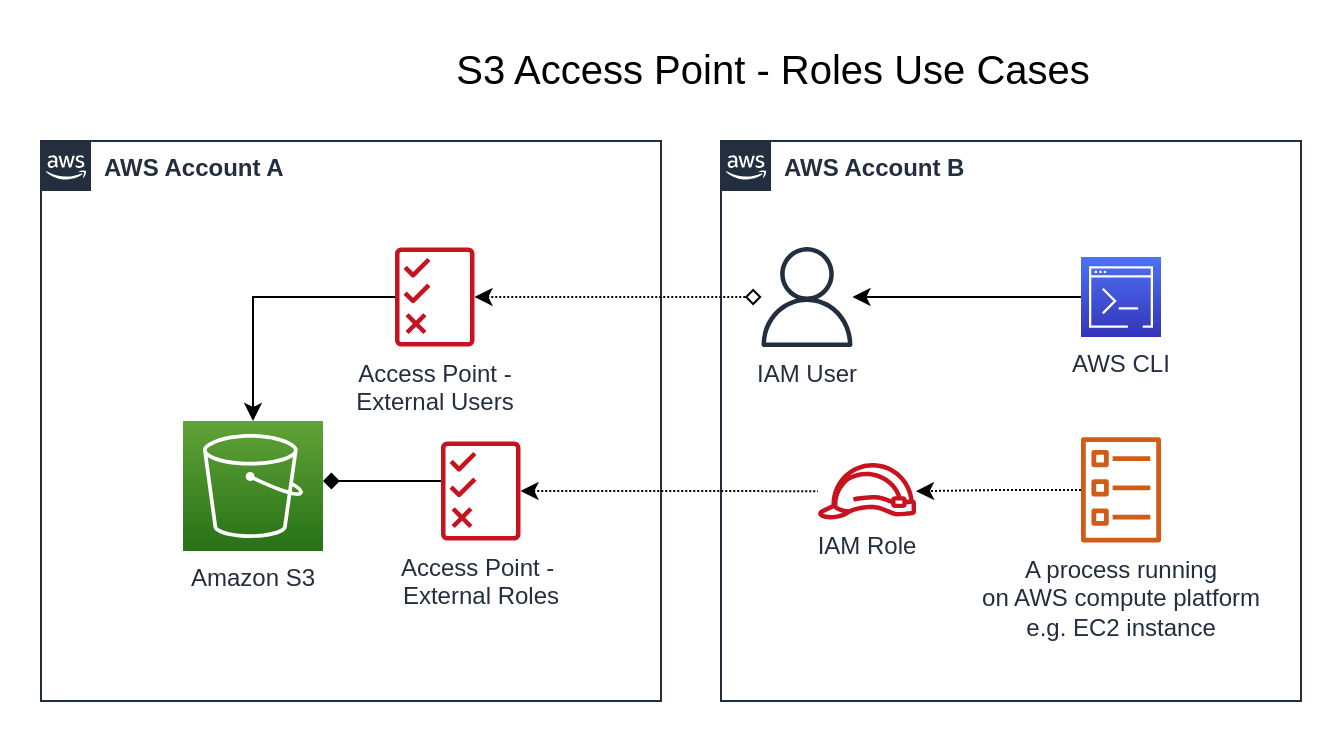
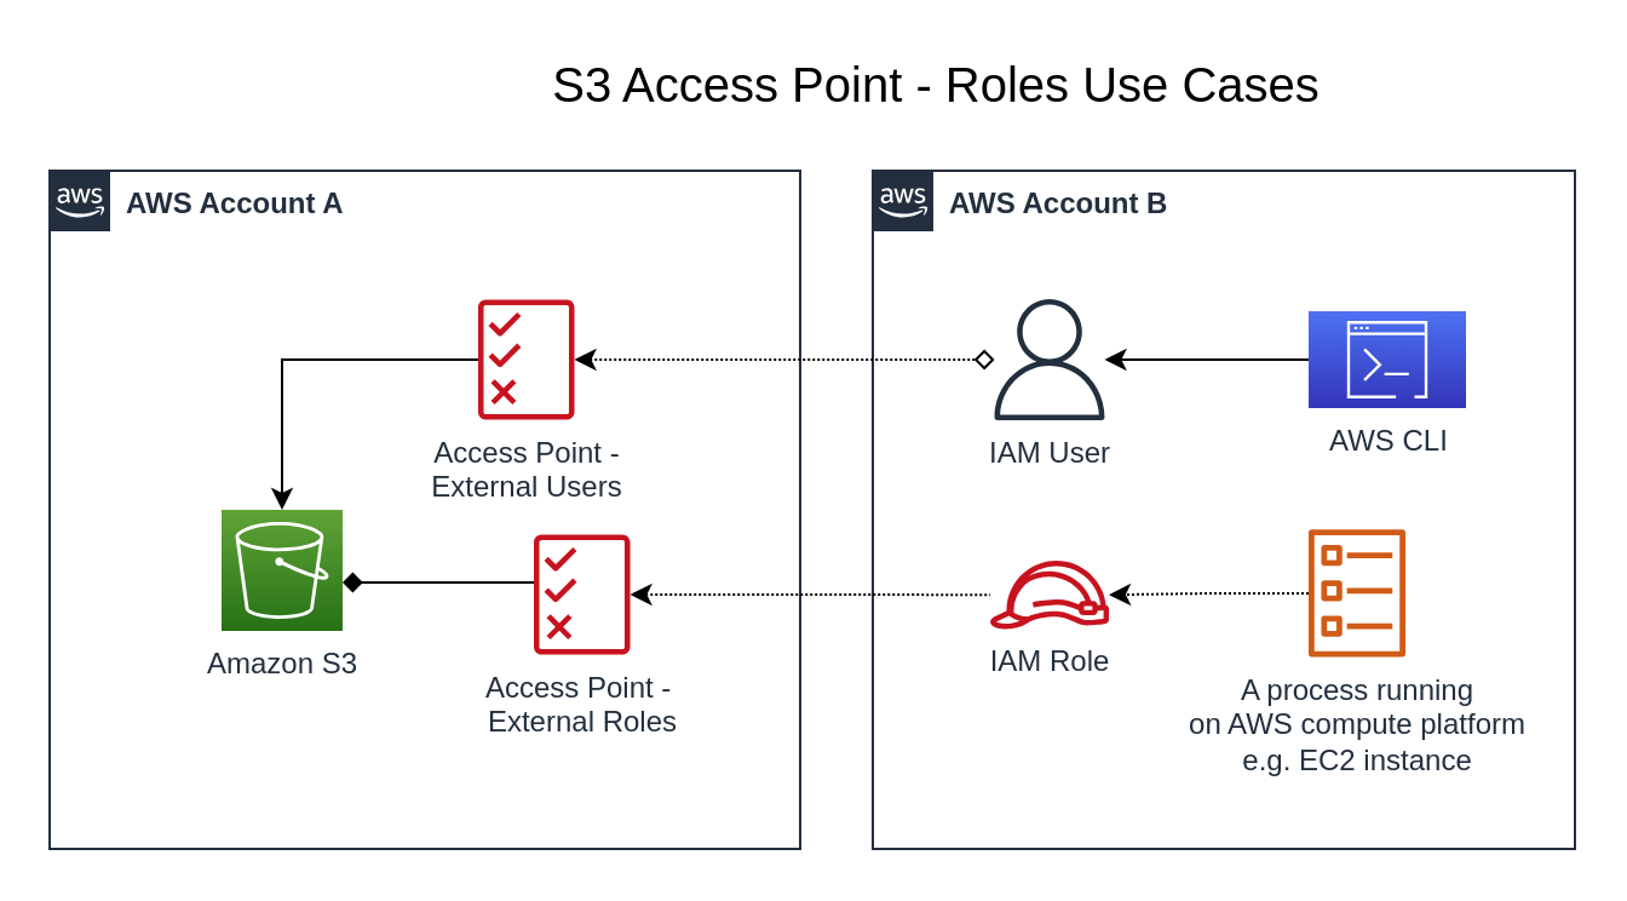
- <mxCell id="5" value="IAM User" style="outlineConnect=0;fontColor=#232F3E;gradientColor=none;fillColor=#232F3E;strokeColor=none;dashed=0;verticalLabelPosition=bottom;verticalAlign=top;align=center;html=1;fontSize=12;fontStyle=0;aspect=fixed;pointerEvents=1;shape=mxgraph.aws4.user;" parent="1" vertex="1"><mxGeometry x="378" y="123" width="50" height="50" as="geometry" /></mxCell>
+ <mxCell id="5" value="IAM User" style="outlineConnect=0;fontColor=#232F3E;gradientColor=none;fillColor=#232F3E;strokeColor=none;dashed=0;verticalLabelPosition=bottom;verticalAlign=top;align=center;html=1;fontSize=12;fontStyle=0;aspect=fixed;pointerEvents=1;shape=mxgraph.aws4.user;" parent="1" vertex="1"><mxGeometry x="408" y="123" width="50" height="50" as="geometry" /></mxCell>
- <mxCell id="15" value="AWS CLI" style="outlineConnect=0;fontColor=#232F3E;gradientColor=#4D72F3;gradientDirection=north;fillColor=#3334B9;strokeColor=#ffffff;dashed=0;verticalLabelPosition=bottom;verticalAlign=top;align=center;html=1;fontSize=12;fontStyle=0;aspect=fixed;shape=mxgraph.aws4.resourceIcon;resIcon=mxgraph.aws4.command_line_interface;" vertex="1" parent="1"><mxGeometry x="540" y="128" width="40" height="40" as="geometry" /></mxCell>
+ <mxCell id="15" value="AWS CLI" style="outlineConnect=0;fontColor=#232F3E;gradientColor=#4D72F3;gradientDirection=north;fillColor=#3334B9;strokeColor=#ffffff;dashed=0;verticalLabelPosition=bottom;verticalAlign=top;align=center;html=1;fontSize=12;fontStyle=0;aspect=fixed;shape=mxgraph.aws4.resourceIcon;resIcon=mxgraph.aws4.command_line_interface;" vertex="1" parent="1"><mxGeometry x="540" y="128" width="65" height="40" as="geometry" /></mxCell>
- <mxCell id="3" value="Amazon S3" style="outlineConnect=0;fontColor=#232F3E;gradientColor=#60A337;gradientDirection=north;fillColor=#277116;strokeColor=#ffffff;dashed=0;verticalLabelPosition=bottom;verticalAlign=top;align=center;html=1;fontSize=12;fontStyle=0;aspect=fixed;shape=mxgraph.aws4.resourceIcon;resIcon=mxgraph.aws4.s3;" parent="1" vertex="1"><mxGeometry x="91" y="210" width="70" height="65" as="geometry" /></mxCell>
+ <mxCell id="3" value="Amazon S3" style="outlineConnect=0;fontColor=#232F3E;gradientColor=#60A337;gradientDirection=north;fillColor=#277116;strokeColor=#ffffff;dashed=0;verticalLabelPosition=bottom;verticalAlign=top;align=center;html=1;fontSize=12;fontStyle=0;aspect=fixed;shape=mxgraph.aws4.resourceIcon;resIcon=mxgraph.aws4.s3;" parent="1" vertex="1"><mxGeometry x="91" y="210" width="50" height="50" as="geometry" /></mxCell>
